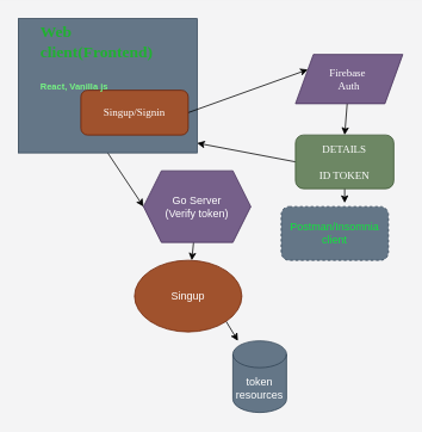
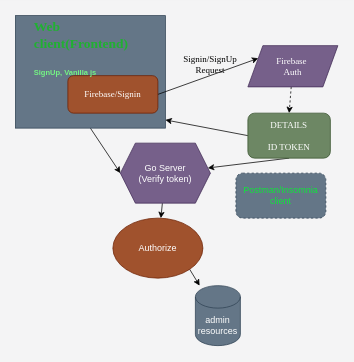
- <mxCell id="8" value="&lt;h2&gt;&lt;span style=&quot;background-color: initial;&quot;&gt;&lt;font face=&quot;Times New Roman&quot;&gt;Web client(Frontend)&lt;/font&gt;&lt;/span&gt;&lt;/h2&gt;&lt;h2&gt;&lt;font color=&quot;#75f584&quot; style=&quot;font-size: 10px;&quot;&gt;React, Vanilla js&lt;/font&gt;&lt;/h2&gt;" style="text;html=1;spacing=5;spacingTop=-20;whiteSpace=wrap;overflow=hidden;rounded=0;fontColor=#20b131;" vertex="1" parent="1"><mxGeometry x="40" y="20" width="140" height="100" as="geometry" /></mxCell>
+ <mxCell id="8" value="&lt;h2&gt;&lt;span style=&quot;background-color: initial;&quot;&gt;&lt;font face=&quot;Times New Roman&quot;&gt;Web client(Frontend)&lt;/font&gt;&lt;/span&gt;&lt;/h2&gt;&lt;h2&gt;&lt;font color=&quot;#75f584&quot; style=&quot;font-size: 10px;&quot;&gt;SignUp, Vanilla js&lt;/font&gt;&lt;/h2&gt;" style="text;html=1;spacing=5;spacingTop=-20;whiteSpace=wrap;overflow=hidden;rounded=0;fontColor=#20b131;" vertex="1" parent="1"><mxGeometry x="40" y="20" width="140" height="100" as="geometry" /></mxCell>
+ <mxCell id="9" value="Signin/SignUp&lt;br&gt;Request" style="text;html=1;strokeColor=none;fillColor=none;align=center;verticalAlign=middle;whiteSpace=wrap;rounded=0;fontFamily=Times New Roman;" vertex="1" parent="1"><mxGeometry x="250" y="70" width="60" height="30" as="geometry" /></mxCell>
- <mxCell id="7" value="Singup/Signin" style="rounded=1;whiteSpace=wrap;html=1;fontFamily=Times New Roman;fillColor=#a0522d;fontColor=#ffffff;strokeColor=#6D1F00;" vertex="1" parent="1"><mxGeometry x="90" y="100" width="120" height="50" as="geometry" /></mxCell>
+ <mxCell id="7" value="Firebase/Signin" style="rounded=1;whiteSpace=wrap;html=1;fontFamily=Times New Roman;fillColor=#a0522d;fontColor=#ffffff;strokeColor=#6D1F00;" vertex="1" parent="1"><mxGeometry x="90" y="100" width="120" height="50" as="geometry" /></mxCell>
- <mxCell id="2" style="edgeStyle=none;html=1;entryX=0.5;entryY=0;entryDx=0;entryDy=0;fontFamily=Times New Roman;fontColor=#FFFFFF;" edge="1" parent="1" source="3" target="12"><mxGeometry relative="1" as="geometry" /></mxCell>
+ <mxCell id="2" style="edgeStyle=none;html=1;entryX=0.5;entryY=0;entryDx=0;entryDy=0;fontFamily=Times New Roman;fontColor=#FFFFFF;dashed=1;" edge="1" parent="1" source="3" target="12"><mxGeometry relative="1" as="geometry" /></mxCell>
- <mxCell id="10" style="edgeStyle=none;html=1;exitX=0.5;exitY=1;exitDx=0;exitDy=0;entryX=0.592;entryY=-0.067;entryDx=0;entryDy=0;entryPerimeter=0;fontColor=#10e53b;" edge="1" parent="1" source="12" target="13"><mxGeometry relative="1" as="geometry" /></mxCell>
+ <mxCell id="10" style="edgeStyle=none;html=1;exitX=0.5;exitY=1;exitDx=0;exitDy=0;fontColor=#10e53b;" edge="1" parent="1" source="12" target="15"><mxGeometry relative="1" as="geometry" /></mxCell>
- <mxCell id="17" value="Singup" style="ellipse;whiteSpace=wrap;html=1;fontColor=#ffffff;fillColor=#a0522d;strokeColor=#6D1F00;" vertex="1" parent="1"><mxGeometry x="150" y="290" width="120" height="80" as="geometry" /></mxCell>
+ <mxCell id="17" value="Authorize" style="ellipse;whiteSpace=wrap;html=1;fontColor=#ffffff;fillColor=#a0522d;strokeColor=#6D1F00;" vertex="1" parent="1"><mxGeometry x="150" y="290" width="120" height="80" as="geometry" /></mxCell>
- <mxCell id="18" value="token&lt;br&gt;resources" style="shape=cylinder3;whiteSpace=wrap;html=1;boundedLbl=1;backgroundOutline=1;size=15;fontColor=#ffffff;fillColor=#647687;strokeColor=#314354;" vertex="1" parent="1"><mxGeometry x="260" y="380" width="60" height="80" as="geometry" /></mxCell>
+ <mxCell id="18" value="admin&lt;br&gt;resources" style="shape=cylinder3;whiteSpace=wrap;html=1;boundedLbl=1;backgroundOutline=1;size=15;fontColor=#ffffff;fillColor=#647687;strokeColor=#314354;" vertex="1" parent="1"><mxGeometry x="260" y="380" width="60" height="80" as="geometry" /></mxCell>
